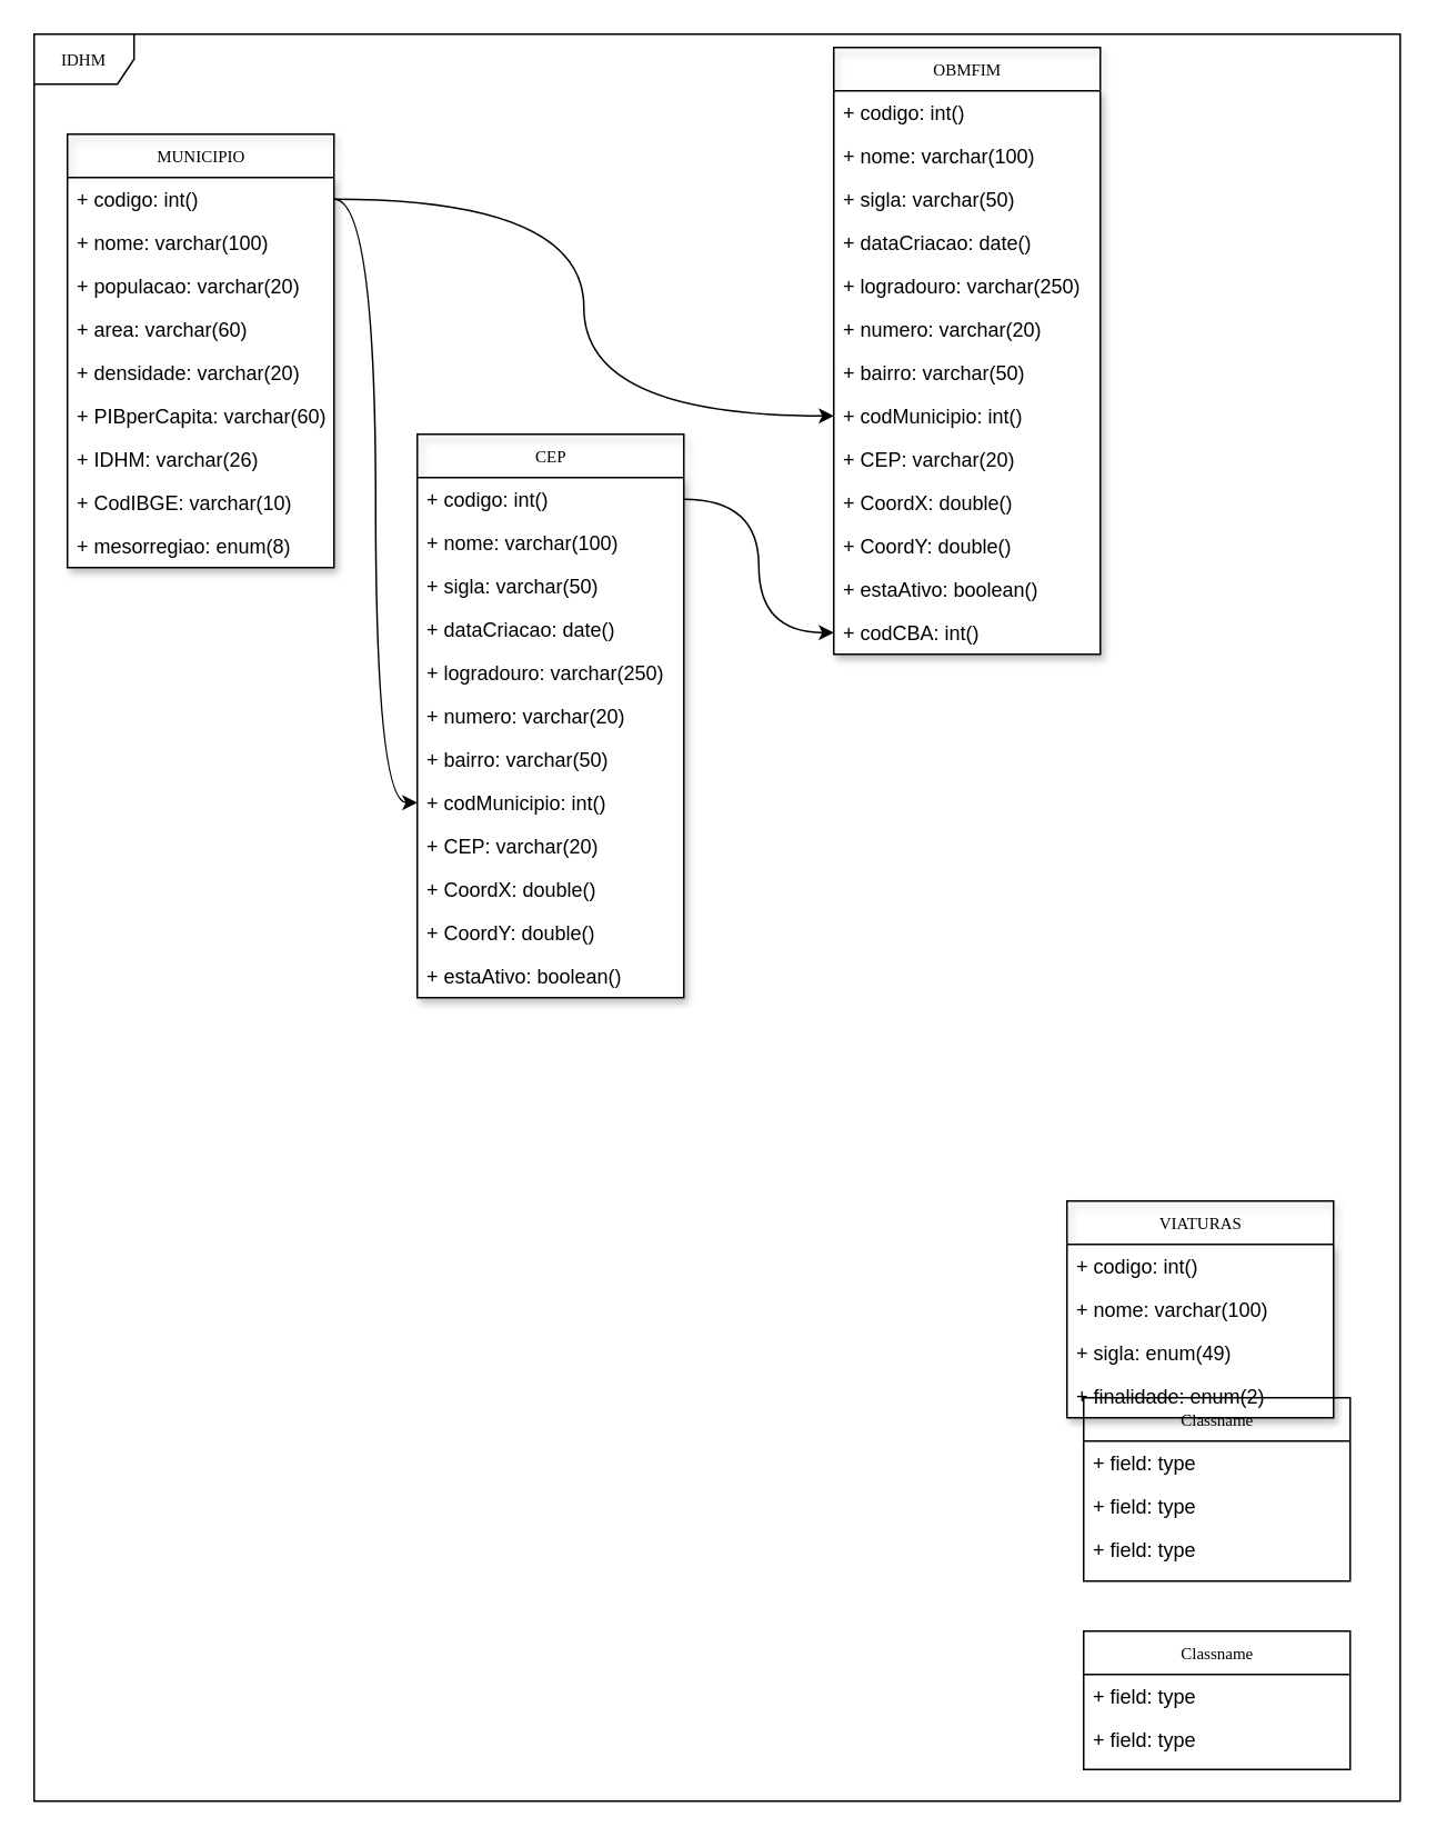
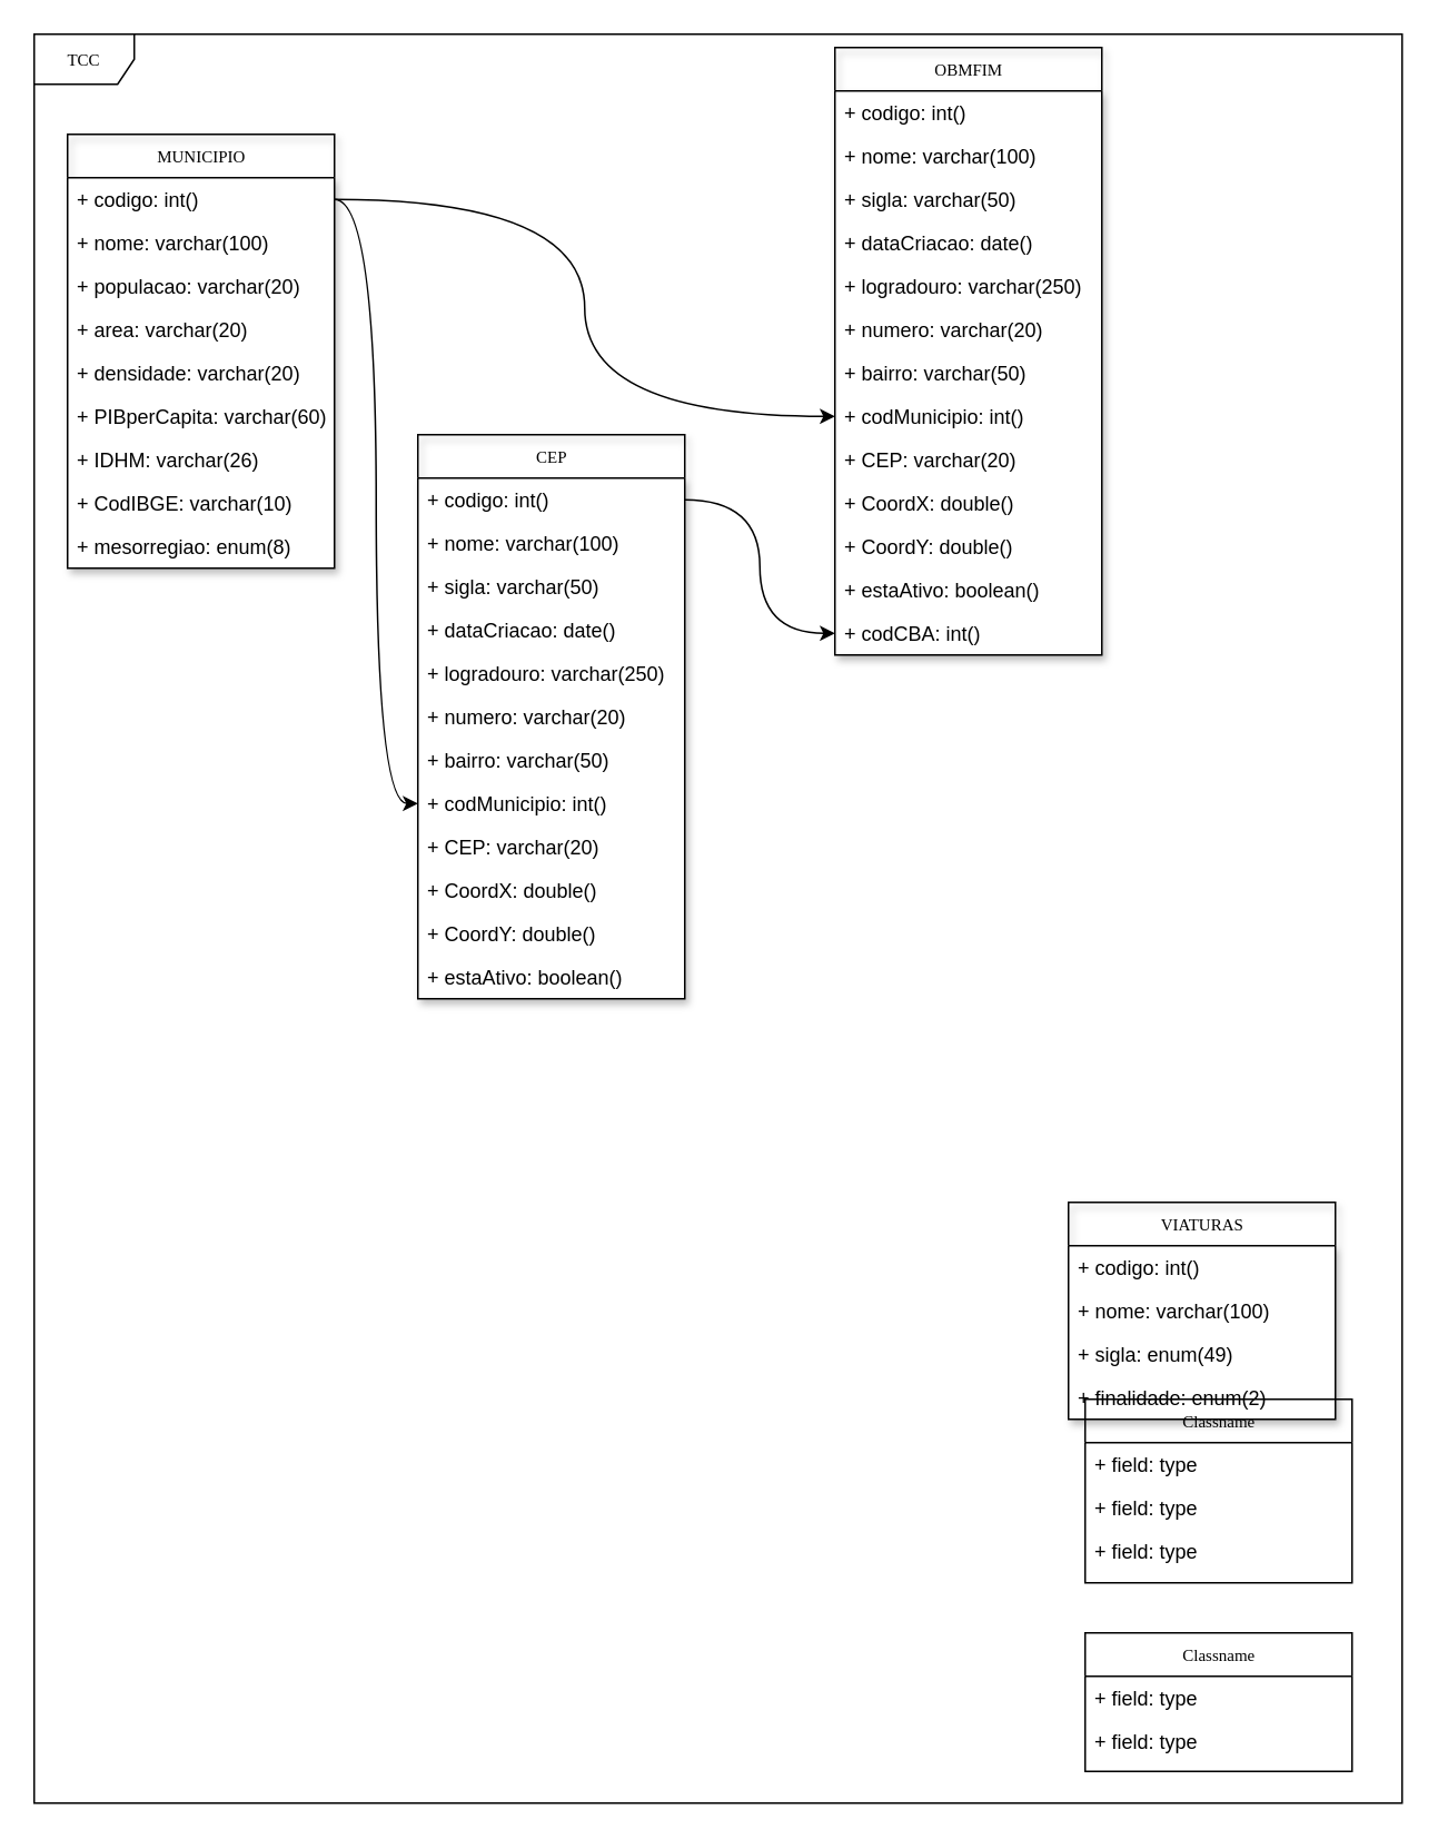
- <mxCell id="2" value="IDHM" style="shape=umlFrame;whiteSpace=wrap;html=1;rounded=0;shadow=0;comic=0;labelBackgroundColor=none;strokeWidth=1;fontFamily=Verdana;fontSize=10;align=center;" parent="1" vertex="1"><mxGeometry x="20" y="20" width="820" height="1060" as="geometry" /></mxCell>
+ <mxCell id="2" value="TCC" style="shape=umlFrame;whiteSpace=wrap;html=1;rounded=0;shadow=0;comic=0;labelBackgroundColor=none;strokeWidth=1;fontFamily=Verdana;fontSize=10;align=center;" parent="1" vertex="1"><mxGeometry x="20" y="20" width="820" height="1060" as="geometry" /></mxCell>
- <mxCell id="7" value="+ area: varchar(60)" style="text;html=1;strokeColor=none;fillColor=none;align=left;verticalAlign=top;spacingLeft=4;spacingRight=4;whiteSpace=wrap;overflow=hidden;rotatable=0;points=[[0,0.5],[1,0.5]];portConstraint=eastwest;" parent="3" vertex="1"><mxGeometry y="104" width="160" height="26" as="geometry" /></mxCell>
+ <mxCell id="7" value="+ area: varchar(20)" style="text;html=1;strokeColor=none;fillColor=none;align=left;verticalAlign=top;spacingLeft=4;spacingRight=4;whiteSpace=wrap;overflow=hidden;rotatable=0;points=[[0,0.5],[1,0.5]];portConstraint=eastwest;" parent="3" vertex="1"><mxGeometry y="104" width="160" height="26" as="geometry" /></mxCell>
